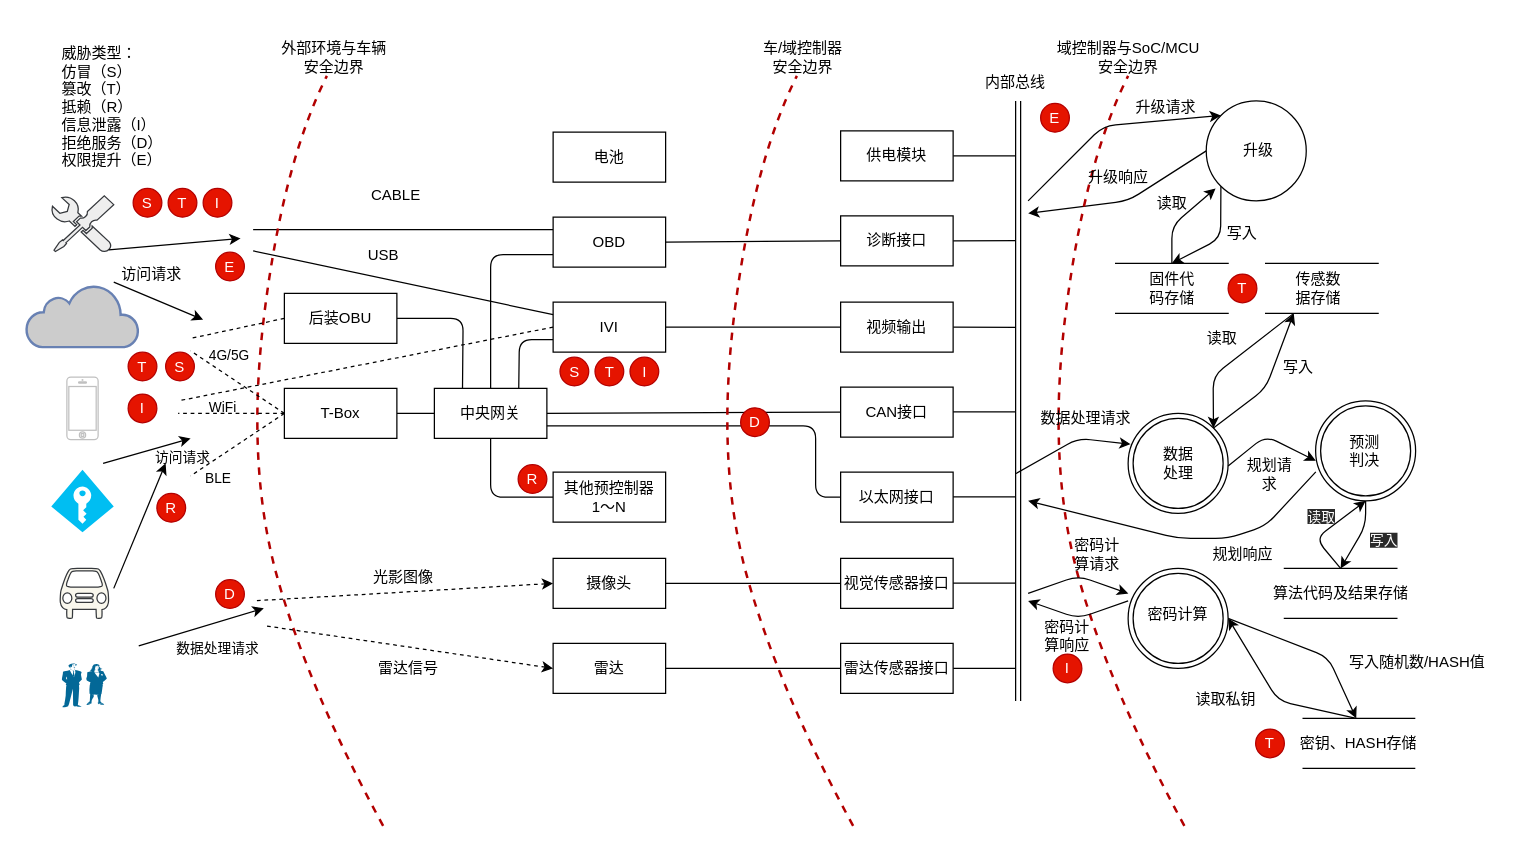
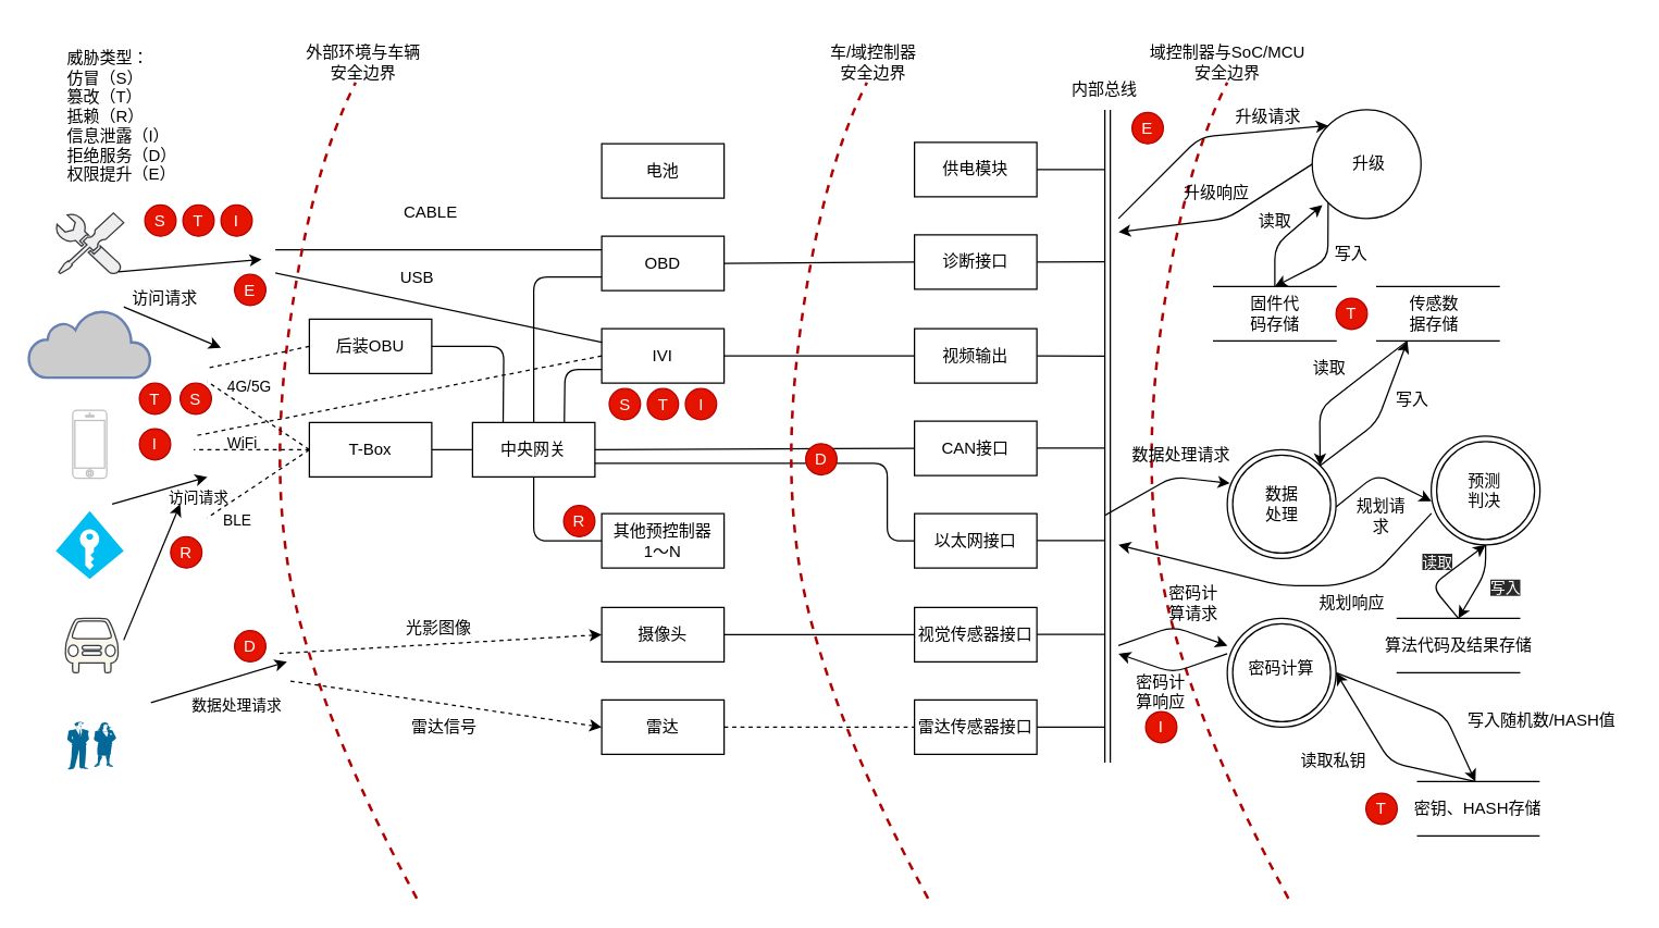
- <mxCell id="33" style="edgeStyle=none;html=1;exitX=1;exitY=0.5;exitDx=0;exitDy=0;entryX=0;entryY=0.5;entryDx=0;entryDy=0;endArrow=none;endFill=0;" edge="1" parent="1" source="35" target="27"><mxGeometry relative="1" as="geometry" /></mxCell>
+ <mxCell id="33" style="edgeStyle=none;html=1;exitX=1;exitY=0.5;exitDx=0;exitDy=0;entryX=0;entryY=0.5;entryDx=0;entryDy=0;endArrow=none;endFill=0;dashed=1;" edge="1" parent="1" source="35" target="27"><mxGeometry relative="1" as="geometry" /></mxCell>
